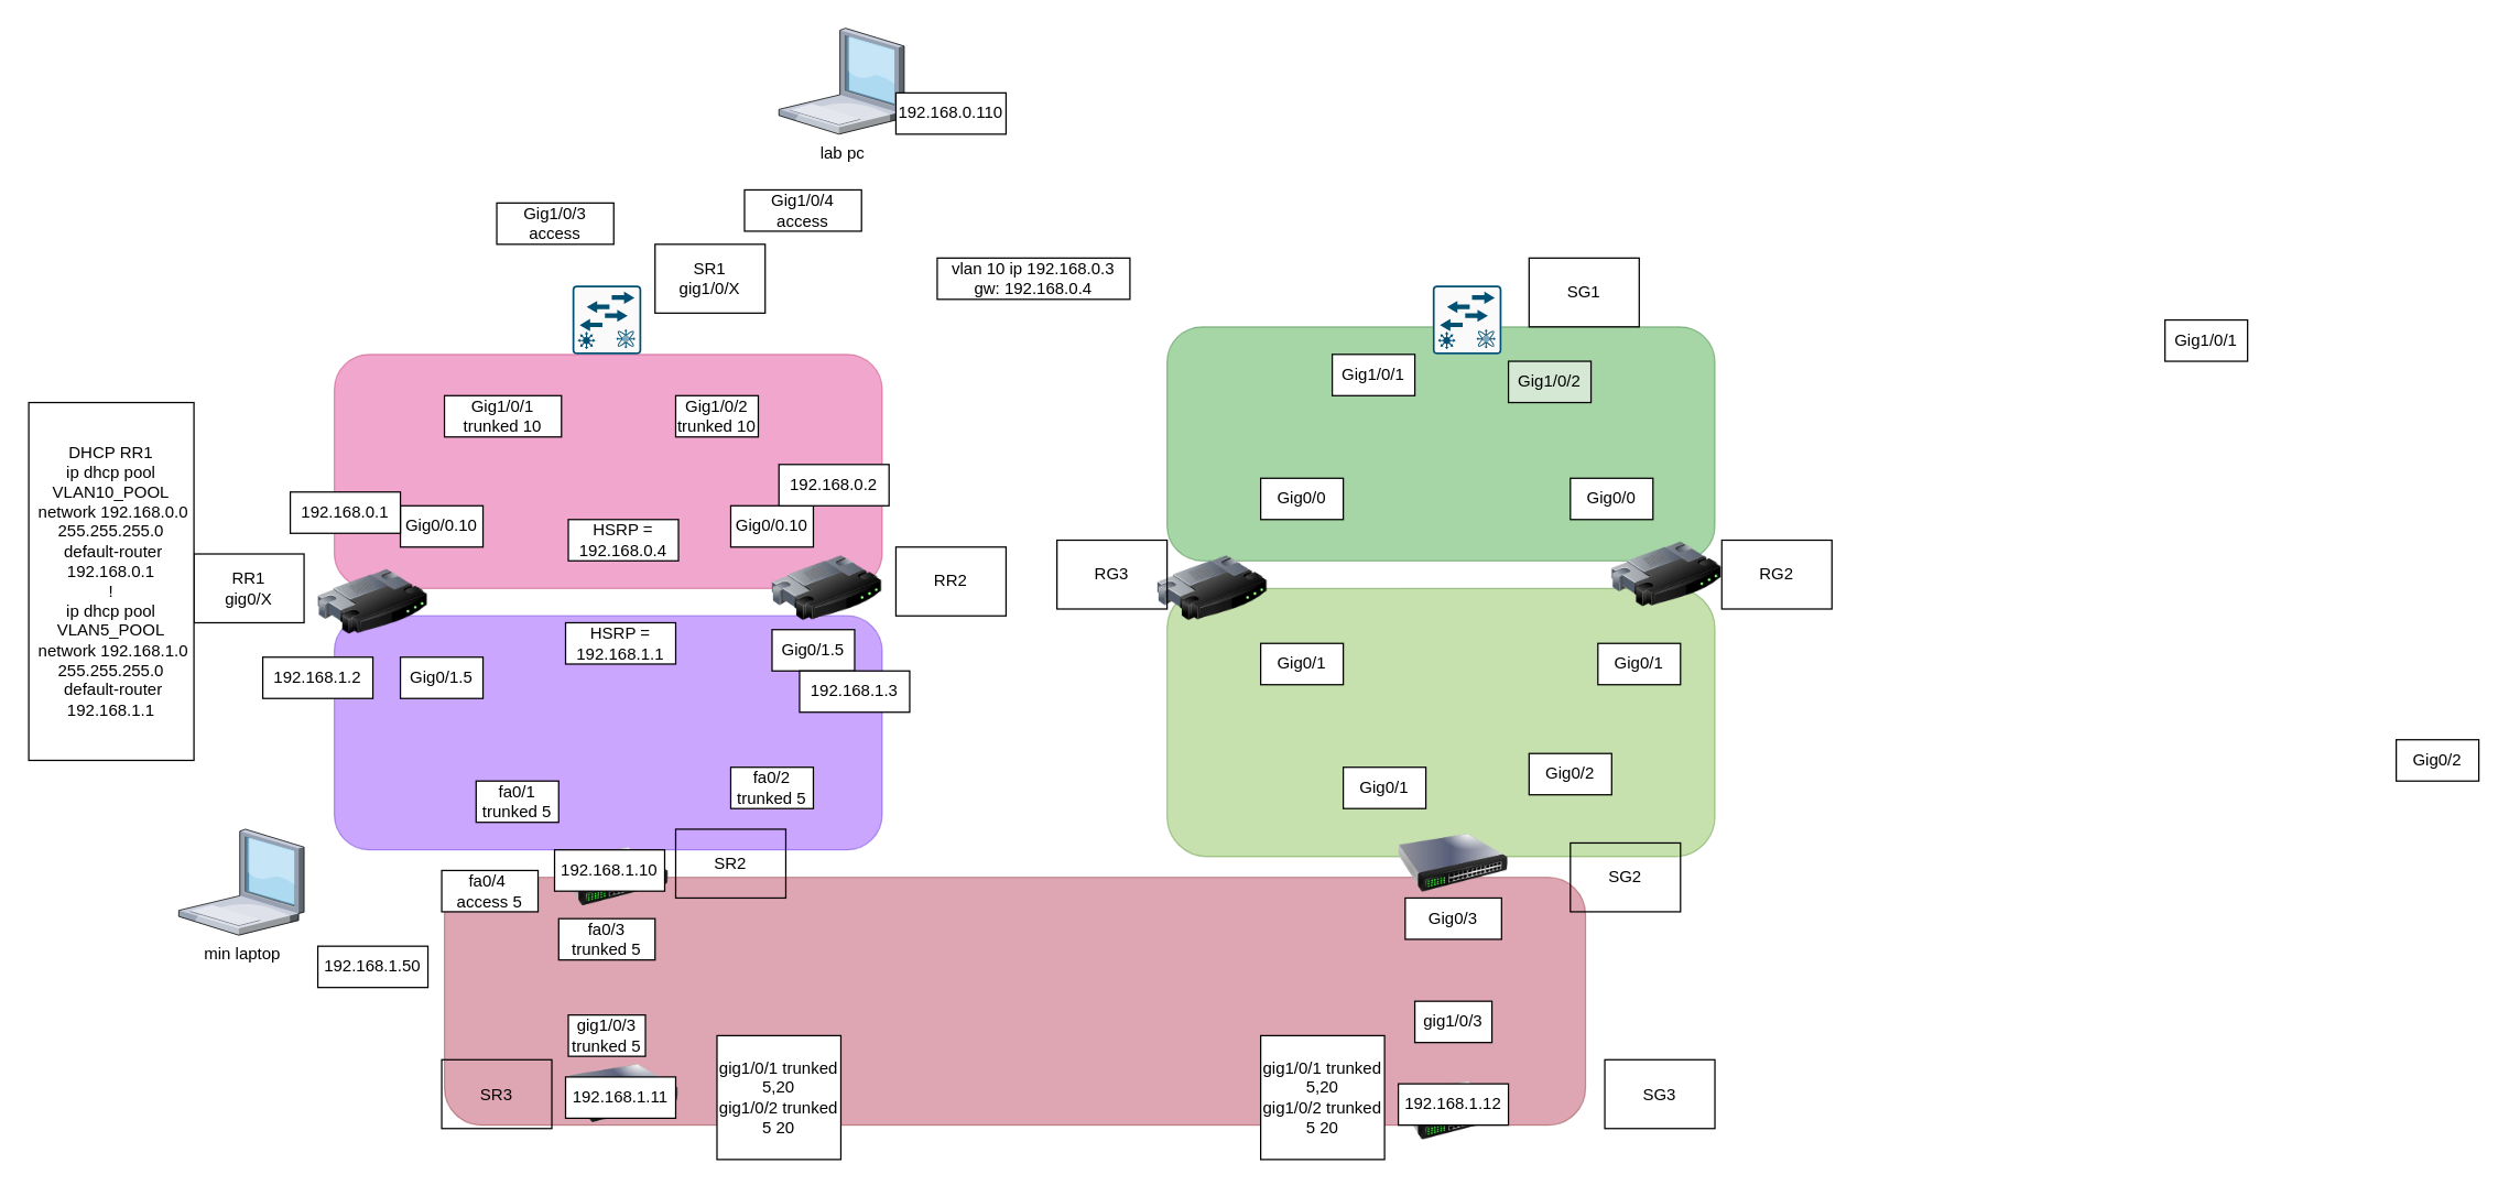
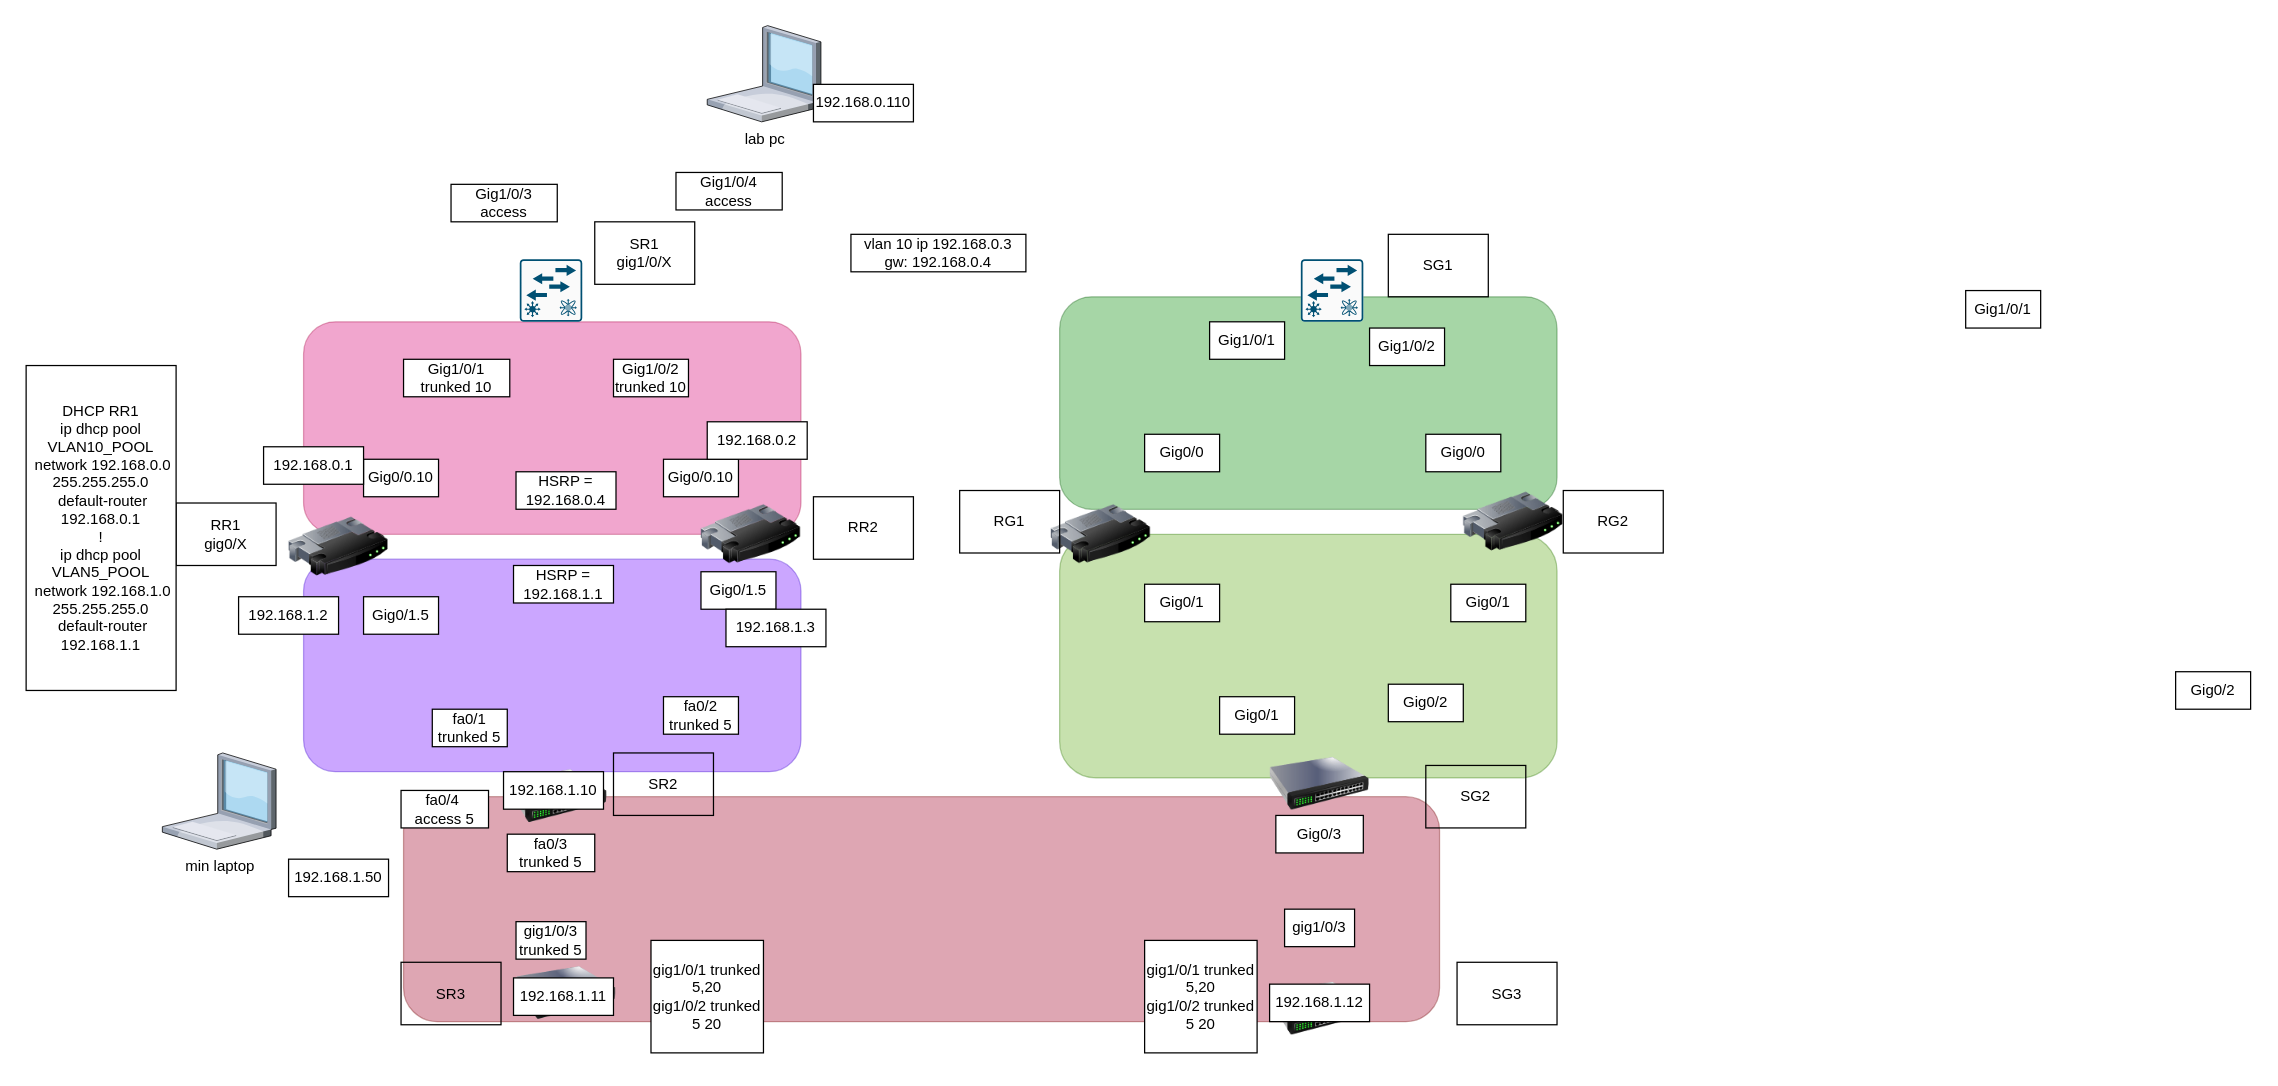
- <mxCell id="50" value="Gig1/0/2" style="rounded=0;whiteSpace=wrap;html=1;fillColor=#d5e8d4;" parent="1" vertex="1"><mxGeometry x="1095" y="262" width="60" height="30" as="geometry" /></mxCell>
+ <mxCell id="50" value="Gig1/0/2" style="rounded=0;whiteSpace=wrap;html=1;" parent="1" vertex="1"><mxGeometry x="1095" y="262" width="60" height="30" as="geometry" /></mxCell>
- <mxCell id="41" value="RG3" style="rounded=0;whiteSpace=wrap;html=1;fillColor=none;" parent="1" vertex="1"><mxGeometry x="767" y="392" width="80" height="50" as="geometry" /></mxCell>
+ <mxCell id="41" value="RG1" style="rounded=0;whiteSpace=wrap;html=1;fillColor=none;" parent="1" vertex="1"><mxGeometry x="767" y="392" width="80" height="50" as="geometry" /></mxCell>
